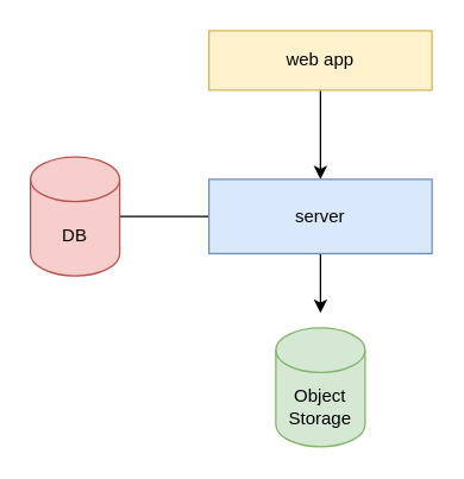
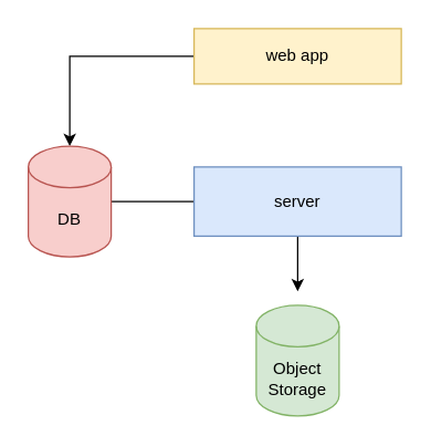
- <mxCell id="2" style="edgeStyle=orthogonalEdgeStyle;rounded=0;orthogonalLoop=1;jettySize=auto;html=1;entryX=0.5;entryY=0;entryDx=0;entryDy=0;" edge="1" parent="1" source="3" target="6"><mxGeometry relative="1" as="geometry" /></mxCell>
+ <mxCell id="2" style="edgeStyle=orthogonalEdgeStyle;rounded=0;orthogonalLoop=1;jettySize=auto;html=1;" edge="1" parent="1" source="3" target="7"><mxGeometry relative="1" as="geometry" /></mxCell>
